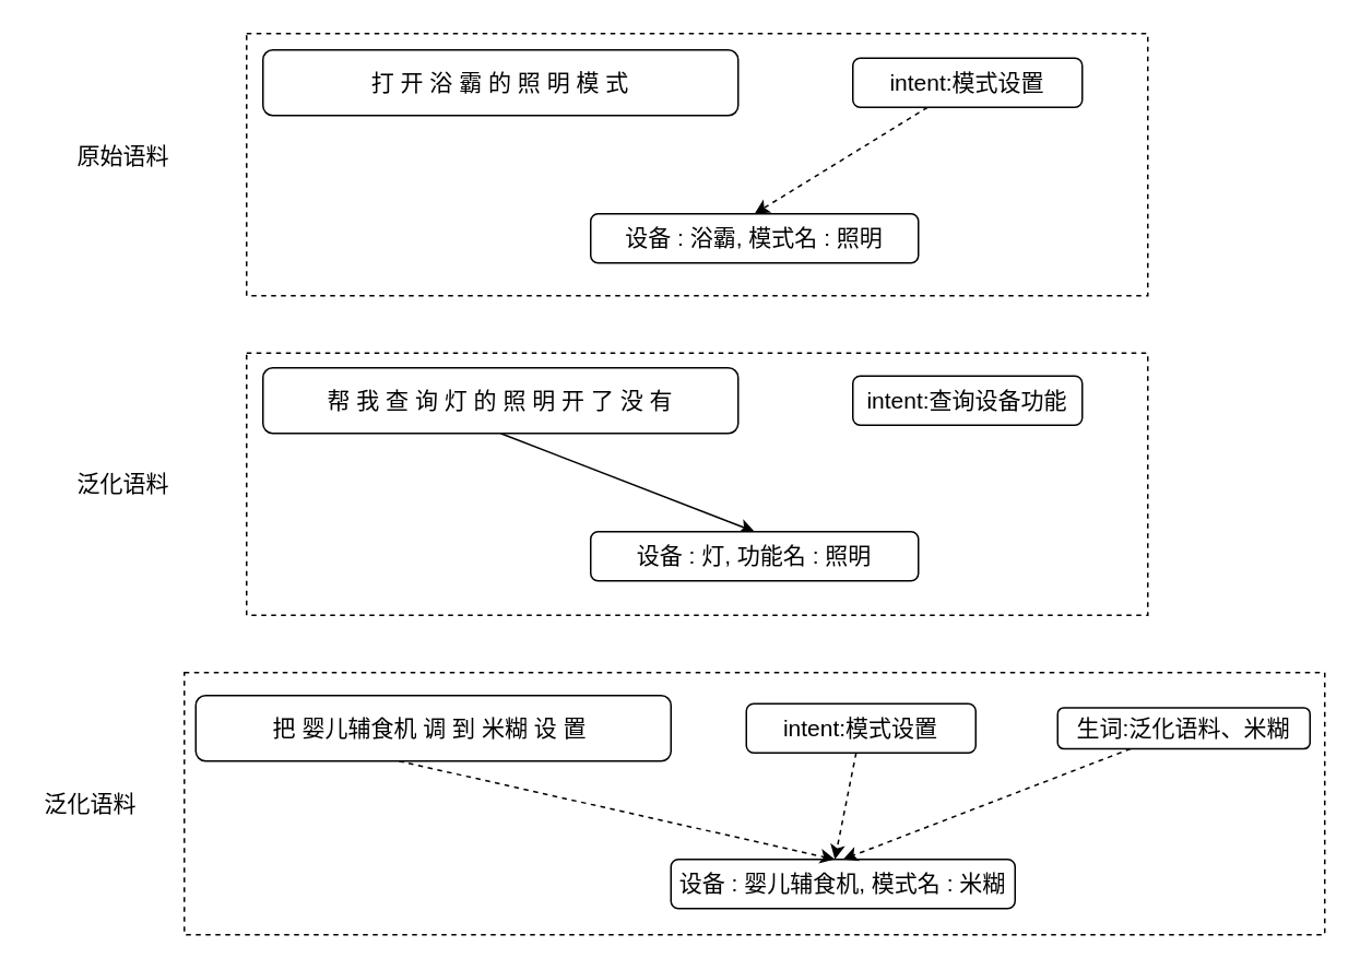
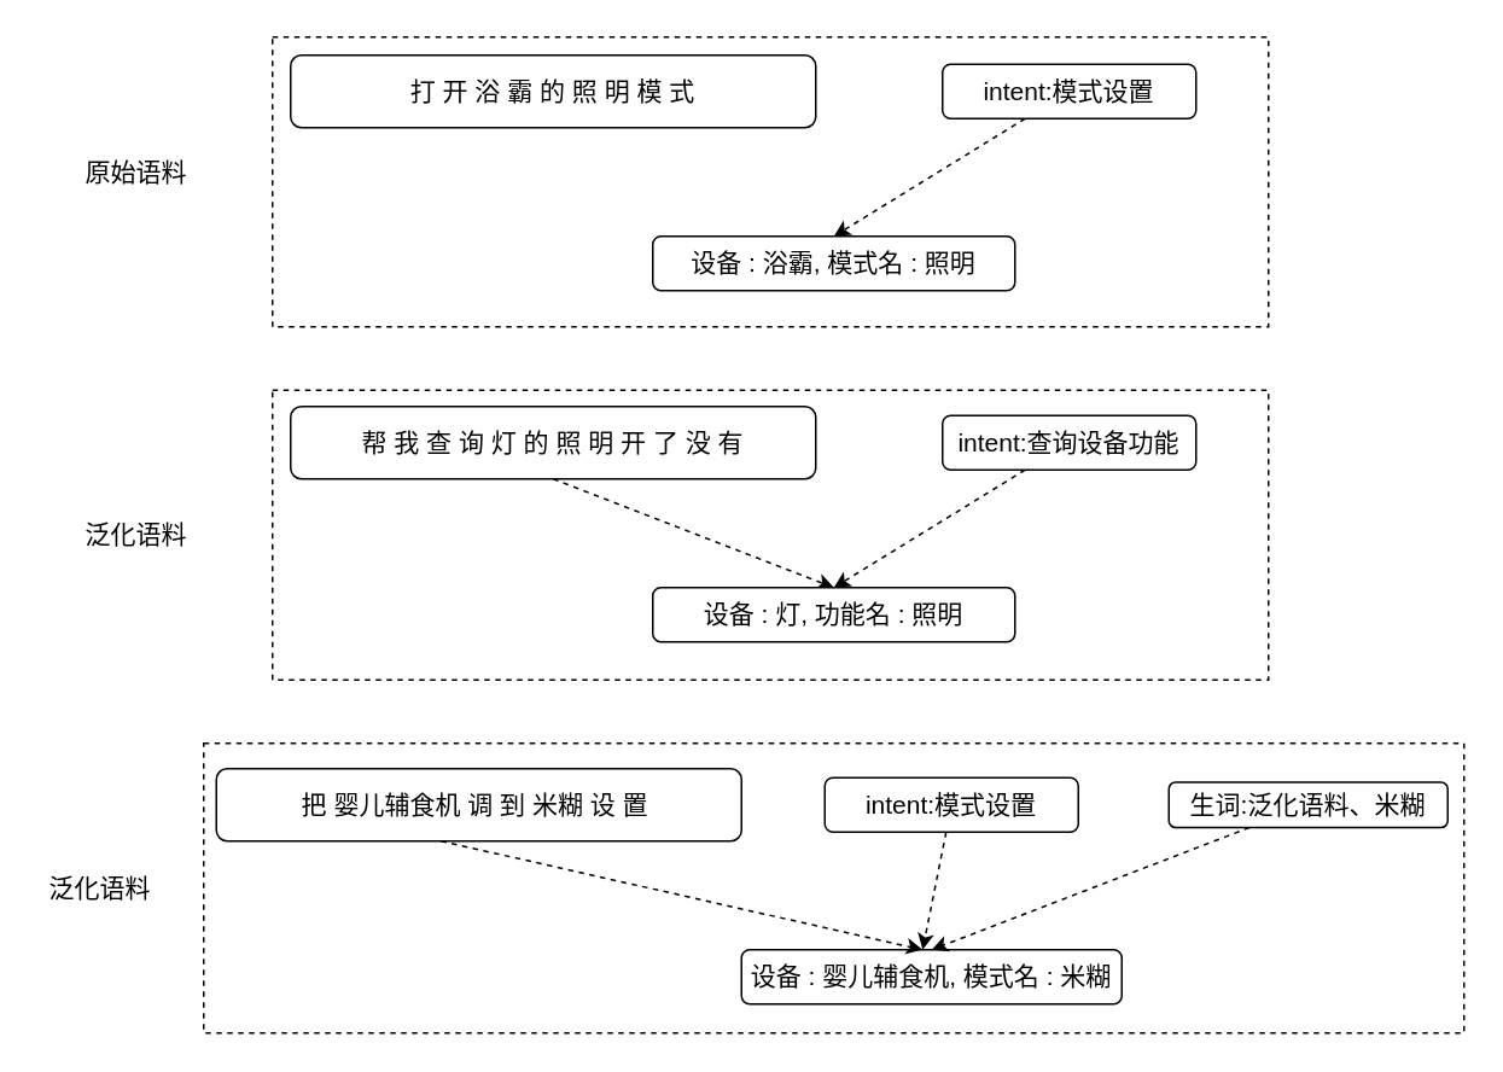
+ <mxCell id="18" value="" style="edgeStyle=none;rounded=0;orthogonalLoop=1;jettySize=auto;html=1;entryX=0.5;entryY=0;entryDx=0;entryDy=0;dashed=1;" edge="1" parent="1" source="19" target="20"><mxGeometry relative="1" as="geometry"><mxPoint x="590" y="339" as="targetPoint" /></mxGeometry></mxCell>
- <mxCell id="16" value="" style="rounded=0;orthogonalLoop=1;jettySize=auto;html=1;entryX=0.5;entryY=0;entryDx=0;entryDy=0;exitX=0.5;exitY=1;exitDx=0;exitDy=0;dashed=0;" edge="1" parent="1" source="17" target="20"><mxGeometry relative="1" as="geometry"><mxPoint x="305" y="344" as="targetPoint" /></mxGeometry></mxCell>
+ <mxCell id="16" value="" style="rounded=0;orthogonalLoop=1;jettySize=auto;html=1;entryX=0.5;entryY=0;entryDx=0;entryDy=0;exitX=0.5;exitY=1;exitDx=0;exitDy=0;dashed=1;" edge="1" parent="1" source="17" target="20"><mxGeometry relative="1" as="geometry"><mxPoint x="305" y="344" as="targetPoint" /></mxGeometry></mxCell>
